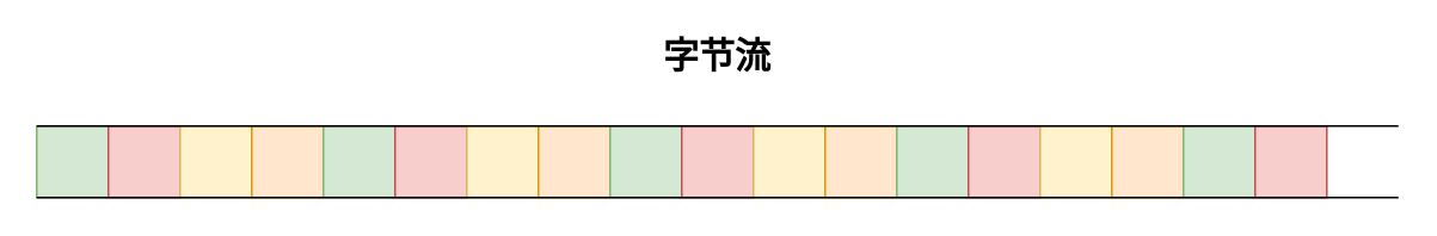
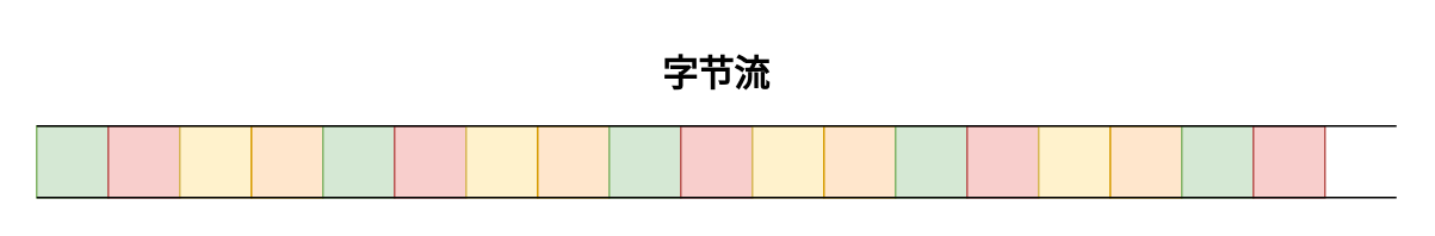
- <mxCell id="22" value="&lt;b&gt;&lt;font style=&quot;font-size: 20px&quot;&gt;字节流&lt;/font&gt;&lt;/b&gt;" style="text;html=1;strokeColor=none;fillColor=none;align=center;verticalAlign=middle;whiteSpace=wrap;rounded=0;" parent="1" vertex="1"><mxGeometry x="300" y="20" width="200" height="20" as="geometry" /></mxCell>
+ <mxCell id="22" value="&lt;b&gt;&lt;font style=&quot;font-size: 20px&quot;&gt;字节流&lt;/font&gt;&lt;/b&gt;" style="text;html=1;strokeColor=none;fillColor=none;align=center;verticalAlign=middle;whiteSpace=wrap;rounded=0;" parent="1" vertex="1"><mxGeometry x="300" y="30" width="200" height="20" as="geometry" /></mxCell>
